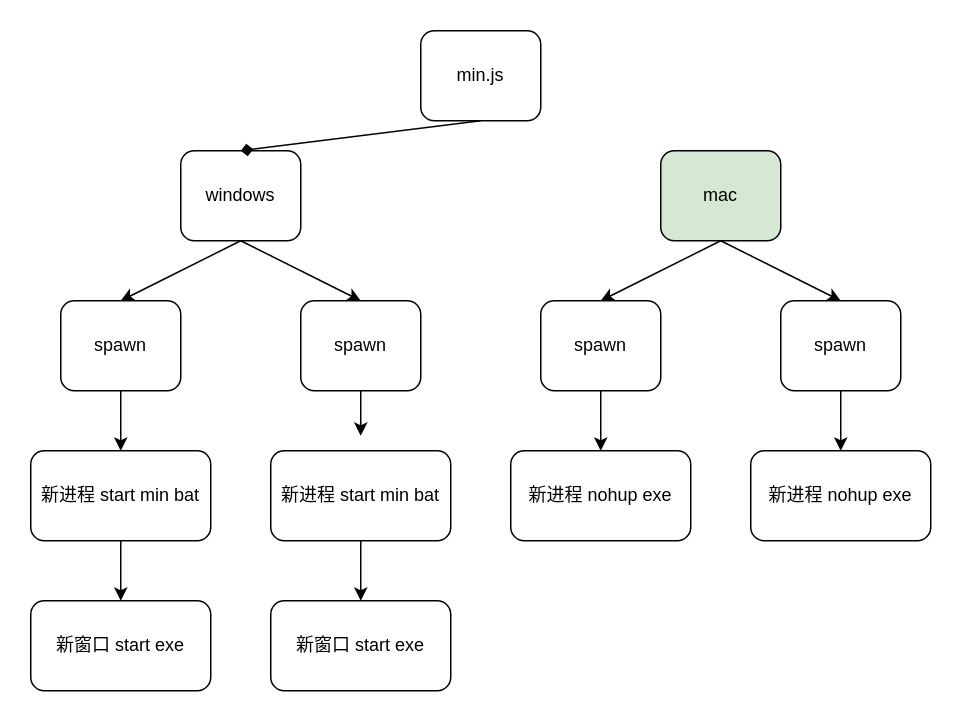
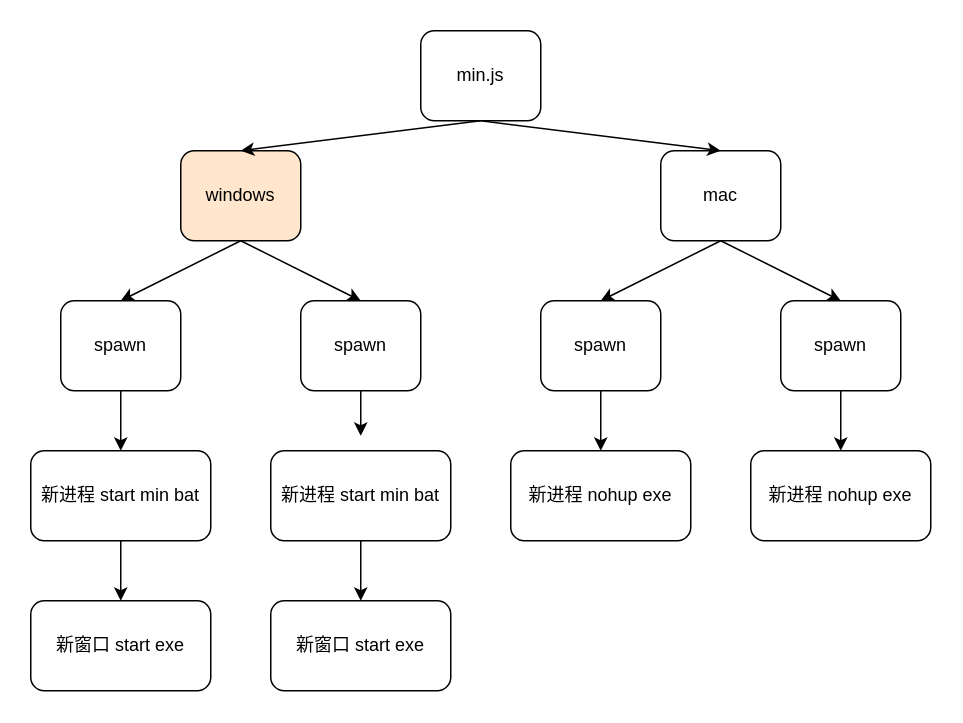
+ <mxCell id="24" style="edgeStyle=none;html=1;exitX=0.5;exitY=1;exitDx=0;exitDy=0;entryX=0.5;entryY=0;entryDx=0;entryDy=0;" edge="1" parent="1" source="25" target="4"><mxGeometry relative="1" as="geometry" /></mxCell>
- <mxCell id="23" style="edgeStyle=none;html=1;exitX=0.5;exitY=1;exitDx=0;exitDy=0;entryX=0.5;entryY=0;entryDx=0;entryDy=0;endArrow=diamond;" edge="1" parent="1" source="25" target="22"><mxGeometry relative="1" as="geometry" /></mxCell>
+ <mxCell id="23" style="edgeStyle=none;html=1;exitX=0.5;exitY=1;exitDx=0;exitDy=0;entryX=0.5;entryY=0;entryDx=0;entryDy=0;" edge="1" parent="1" source="25" target="22"><mxGeometry relative="1" as="geometry" /></mxCell>
- <mxCell id="22" value="windows" style="rounded=1;whiteSpace=wrap;html=1;" vertex="1" parent="1"><mxGeometry x="120" y="100" width="80" height="60" as="geometry" /></mxCell>
+ <mxCell id="22" value="windows" style="rounded=1;whiteSpace=wrap;html=1;fillColor=#ffe6cc;" vertex="1" parent="1"><mxGeometry x="120" y="100" width="80" height="60" as="geometry" /></mxCell>
- <mxCell id="4" value="mac" style="rounded=1;whiteSpace=wrap;html=1;fillColor=#d5e8d4;" vertex="1" parent="1"><mxGeometry x="440" y="100" width="80" height="60" as="geometry" /></mxCell>
+ <mxCell id="4" value="mac" style="rounded=1;whiteSpace=wrap;html=1;" vertex="1" parent="1"><mxGeometry x="440" y="100" width="80" height="60" as="geometry" /></mxCell>
